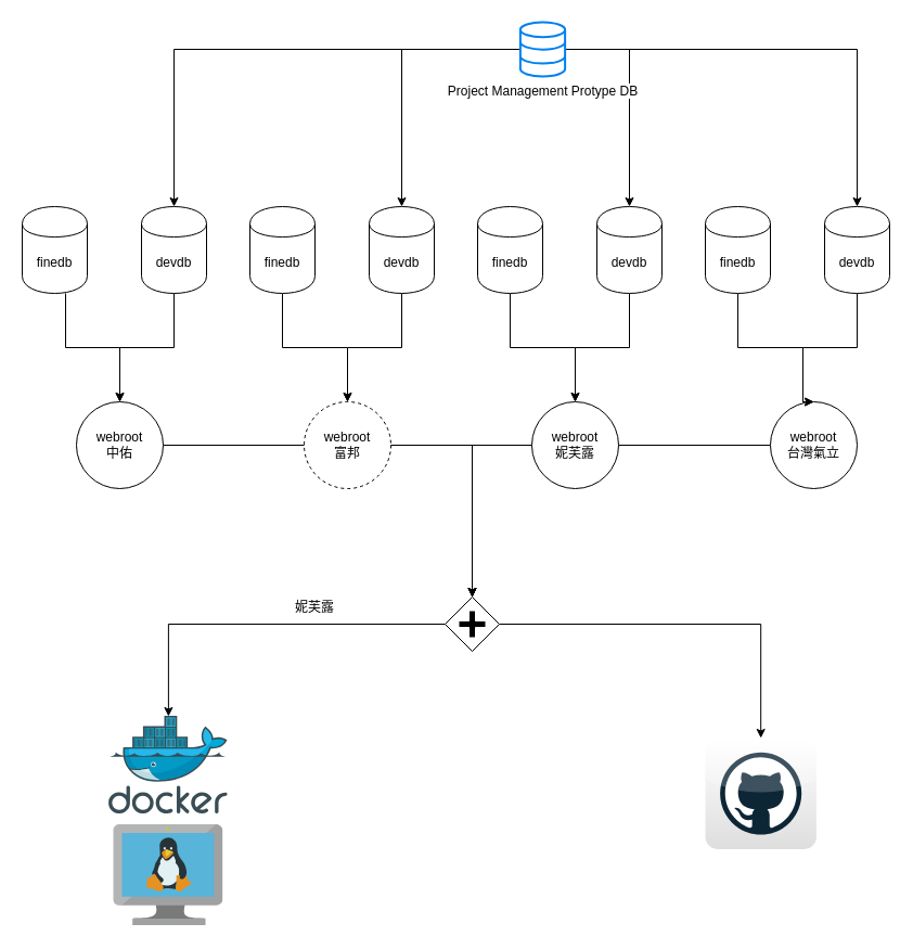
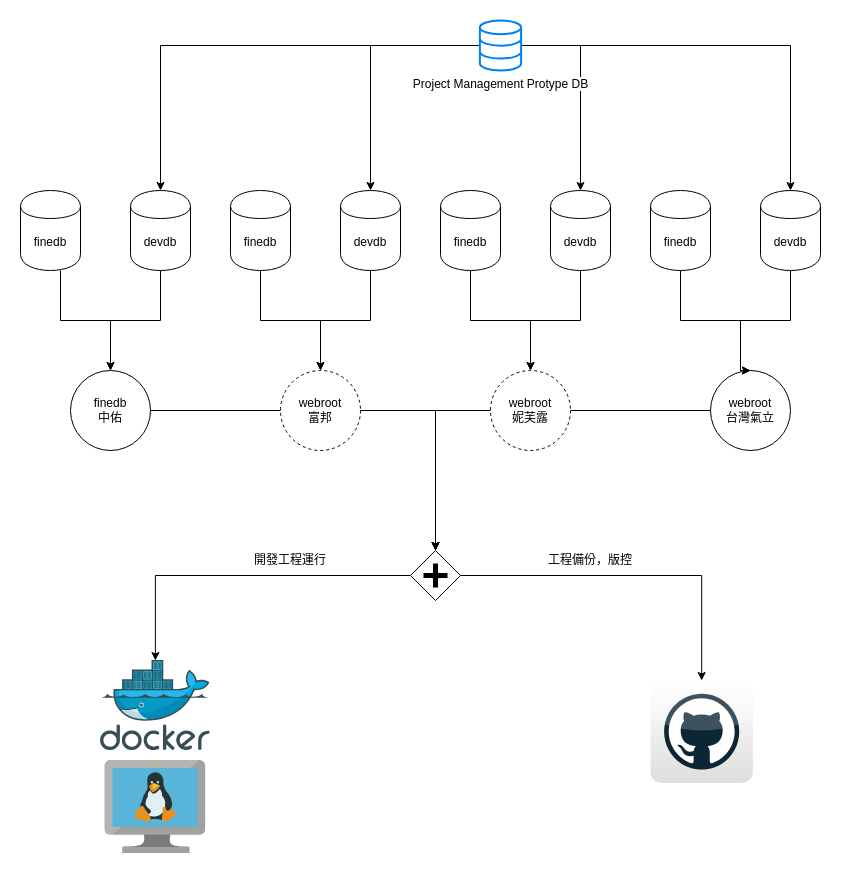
- <mxCell id="4" value="webroot&lt;br&gt;中佑" style="ellipse;whiteSpace=wrap;html=1;aspect=fixed;" parent="1" vertex="1"><mxGeometry x="70" y="370" width="80" height="80" as="geometry" /></mxCell>
+ <mxCell id="4" value="finedb&lt;br&gt;中佑" style="ellipse;whiteSpace=wrap;html=1;aspect=fixed;" parent="1" vertex="1"><mxGeometry x="70" y="370" width="80" height="80" as="geometry" /></mxCell>
- <mxCell id="16" value="webroot&lt;br&gt;妮芙露" style="ellipse;whiteSpace=wrap;html=1;aspect=fixed;" parent="1" vertex="1"><mxGeometry x="490" y="370" width="80" height="80" as="geometry" /></mxCell>
+ <mxCell id="16" value="webroot&lt;br&gt;妮芙露" style="ellipse;whiteSpace=wrap;html=1;aspect=fixed;dashed=1;" parent="1" vertex="1"><mxGeometry x="490" y="370" width="80" height="80" as="geometry" /></mxCell>
- <mxCell id="37" value="妮芙露" style="text;html=1;strokeColor=none;fillColor=none;align=center;verticalAlign=middle;whiteSpace=wrap;rounded=0;" vertex="1" parent="1"><mxGeometry x="250" y="550" width="80" height="20" as="geometry" /></mxCell>
+ <mxCell id="37" value="開發工程運行" style="text;html=1;strokeColor=none;fillColor=none;align=center;verticalAlign=middle;whiteSpace=wrap;rounded=0;" vertex="1" parent="1"><mxGeometry x="250" y="550" width="80" height="20" as="geometry" /></mxCell>
+ <mxCell id="39" value="工程備份，版控" style="text;html=1;strokeColor=none;fillColor=none;align=center;verticalAlign=middle;whiteSpace=wrap;rounded=0;" vertex="1" parent="1"><mxGeometry x="540" y="550" width="100" height="20" as="geometry" /></mxCell>
